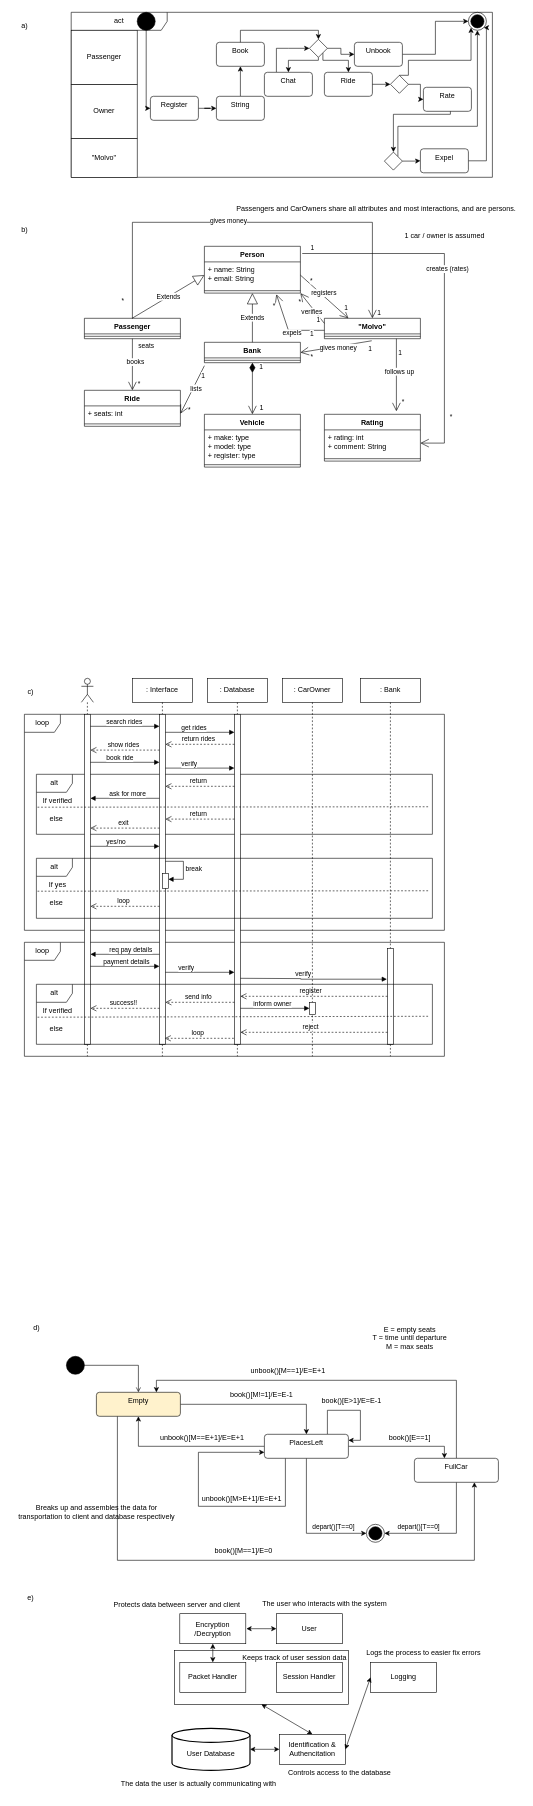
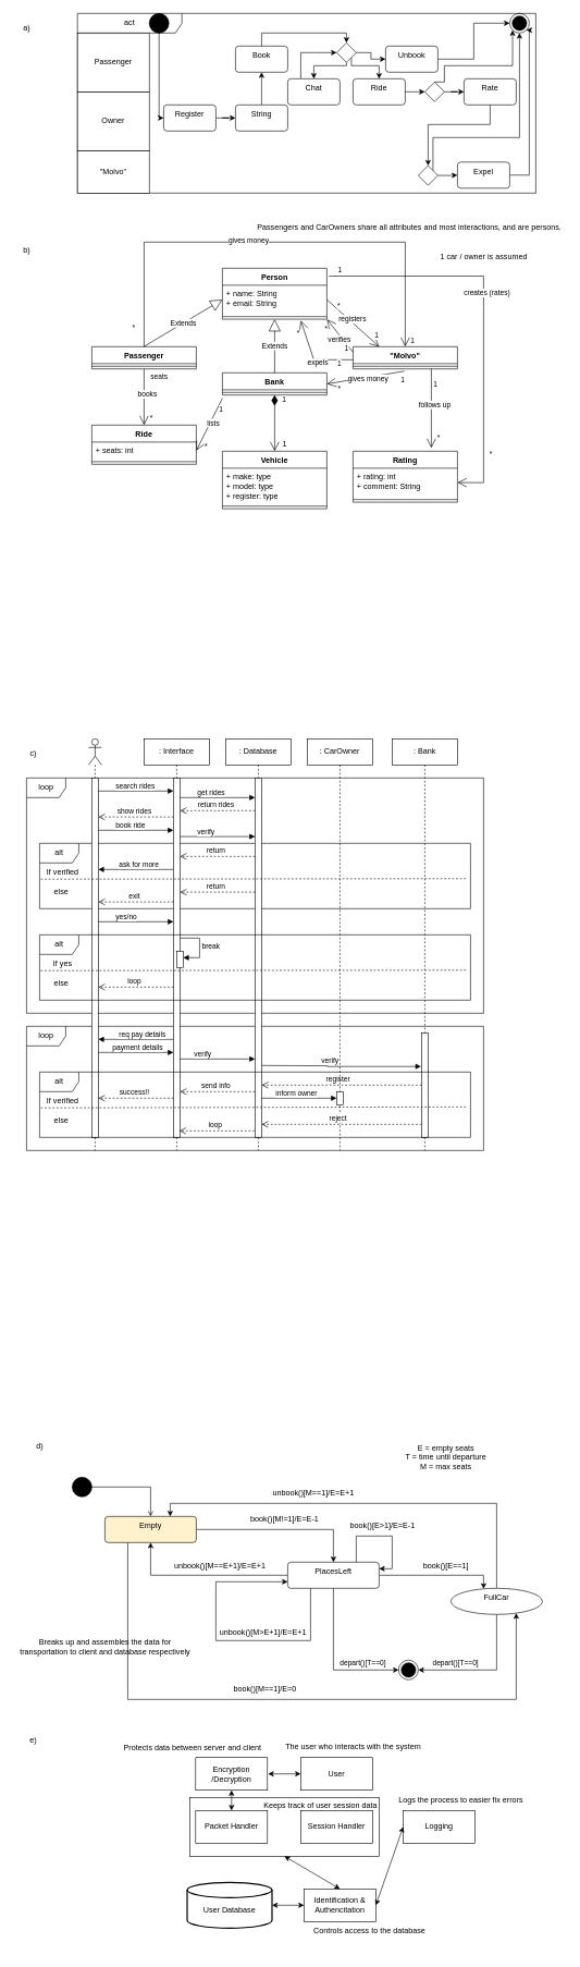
- <mxCell id="135" value="Rate" style="html=1;align=center;verticalAlign=top;rounded=1;absoluteArcSize=1;arcSize=10;dashed=0;whiteSpace=wrap;" parent="1" vertex="1"><mxGeometry x="705" y="145" width="80" height="40" as="geometry" /></mxCell>
+ <mxCell id="135" value="Rate" style="html=1;align=center;verticalAlign=top;rounded=1;absoluteArcSize=1;arcSize=10;dashed=0;whiteSpace=wrap;" parent="1" vertex="1"><mxGeometry x="710" y="120" width="80" height="40" as="geometry" /></mxCell>
- <mxCell id="157" value="FullCar" style="html=1;align=center;verticalAlign=top;rounded=1;absoluteArcSize=1;arcSize=10;dashed=0;whiteSpace=wrap;" parent="1" vertex="1"><mxGeometry x="690" y="2430" width="140" height="40" as="geometry" /></mxCell>
+ <mxCell id="157" value="FullCar" style="ellipse;html=1;align=center;verticalAlign=top;absoluteArcSize=1;arcSize=10;dashed=0;whiteSpace=wrap;" parent="1" vertex="1"><mxGeometry x="690" y="2430" width="140" height="40" as="geometry" /></mxCell>
- <mxCell id="180" value="The data the user is actually communicating with" style="text;html=1;align=center;verticalAlign=middle;resizable=0;points=[];autosize=1;strokeColor=none;fillColor=none;" parent="1" vertex="1"><mxGeometry x="190" y="2958" width="280" height="30" as="geometry" /></mxCell>
